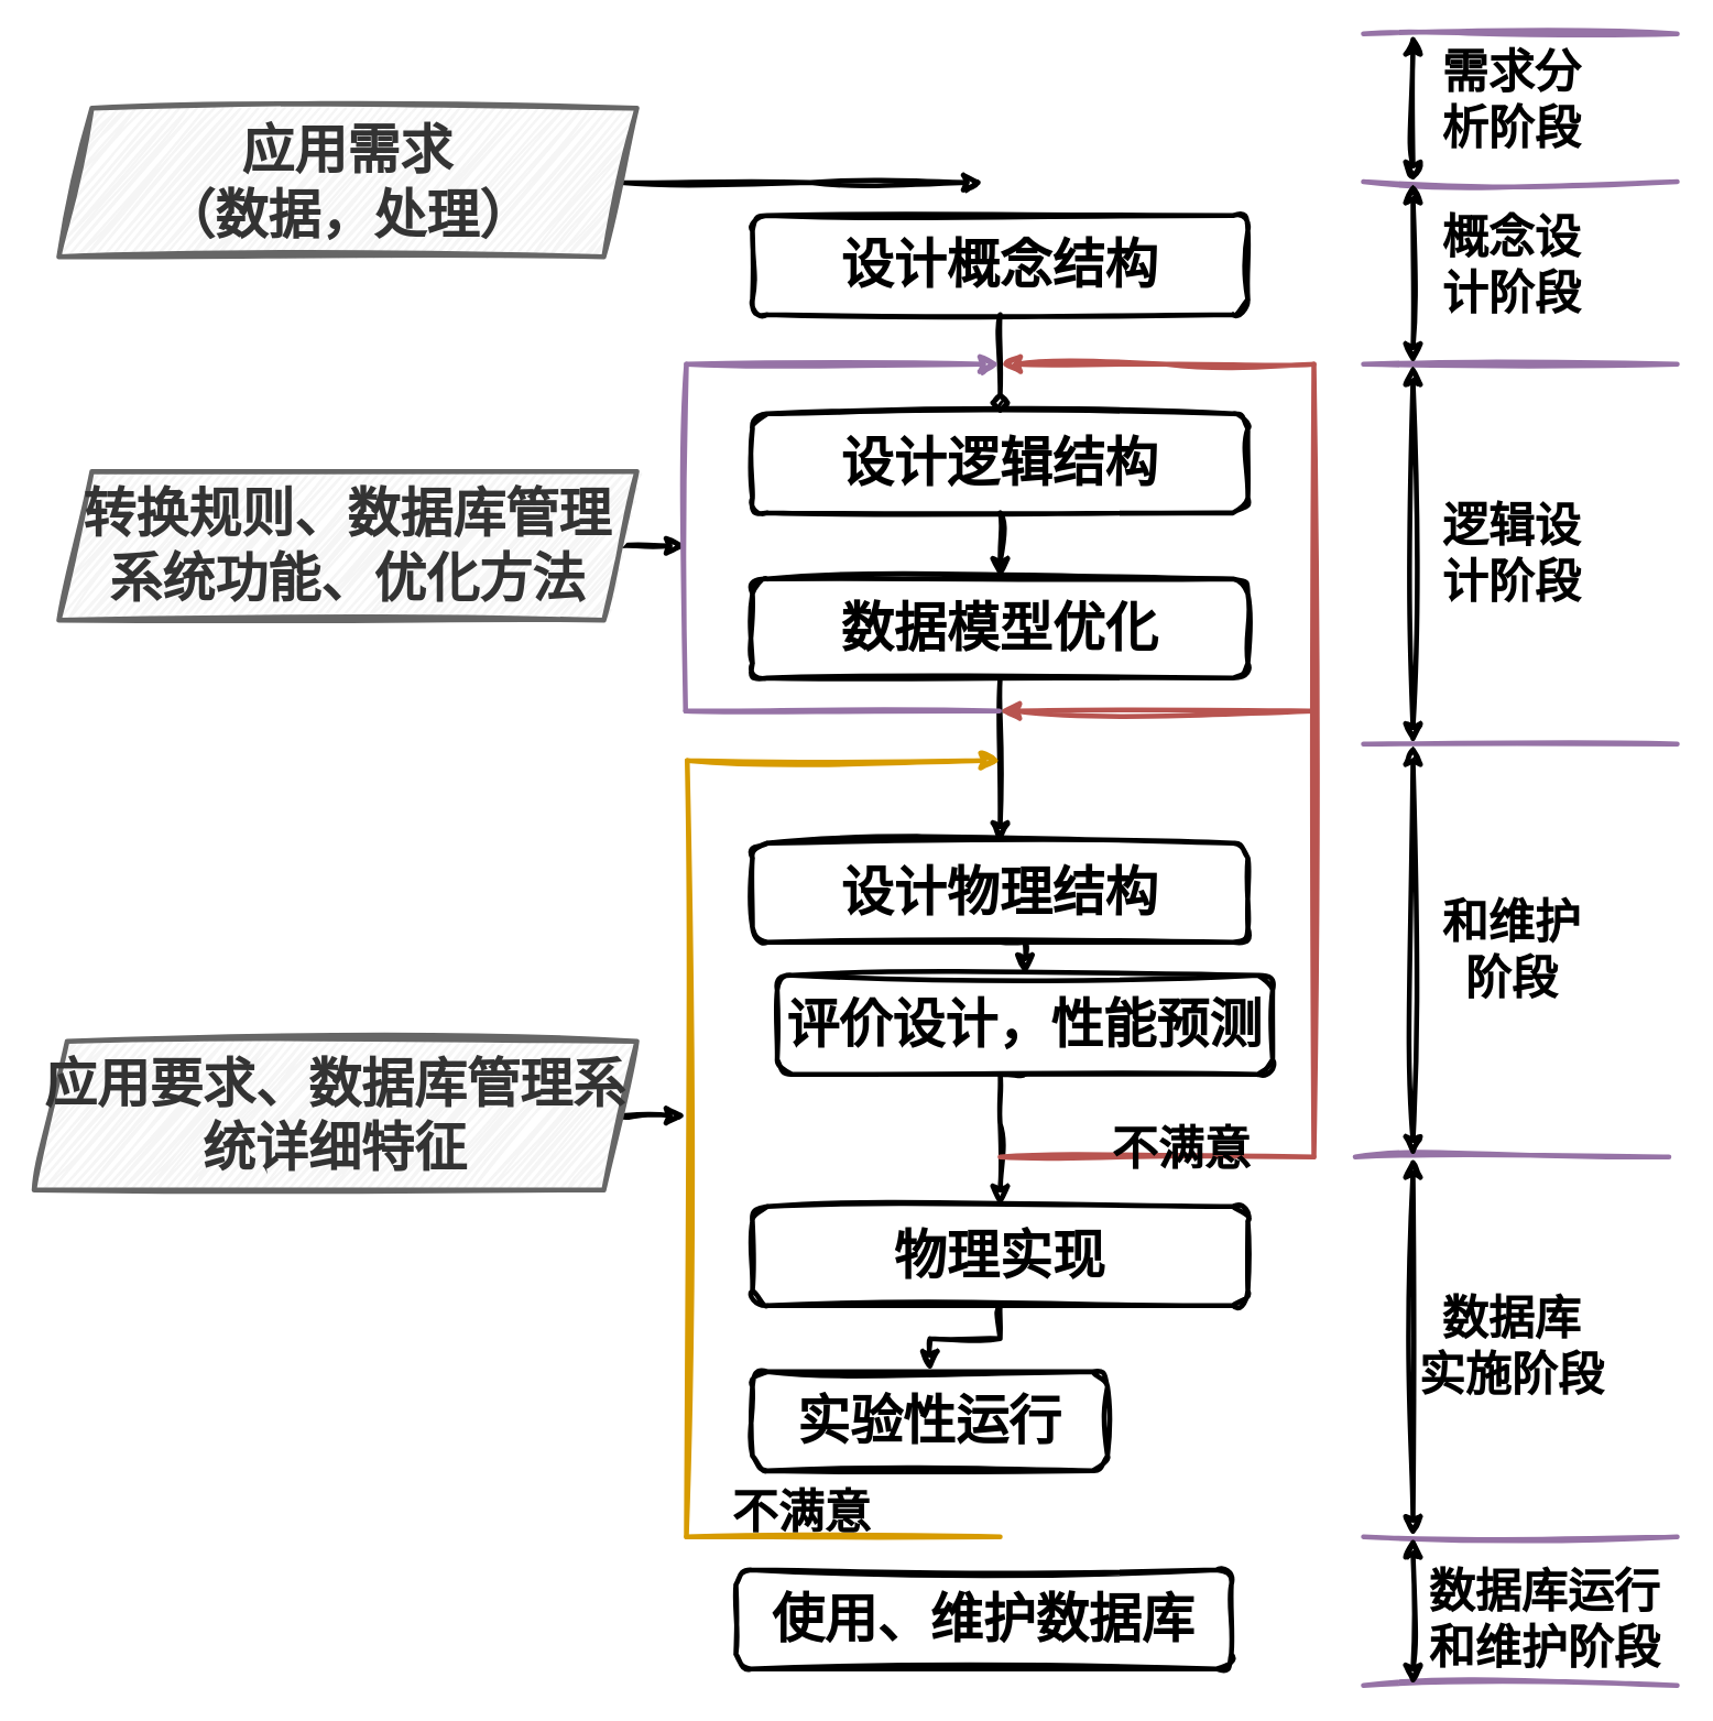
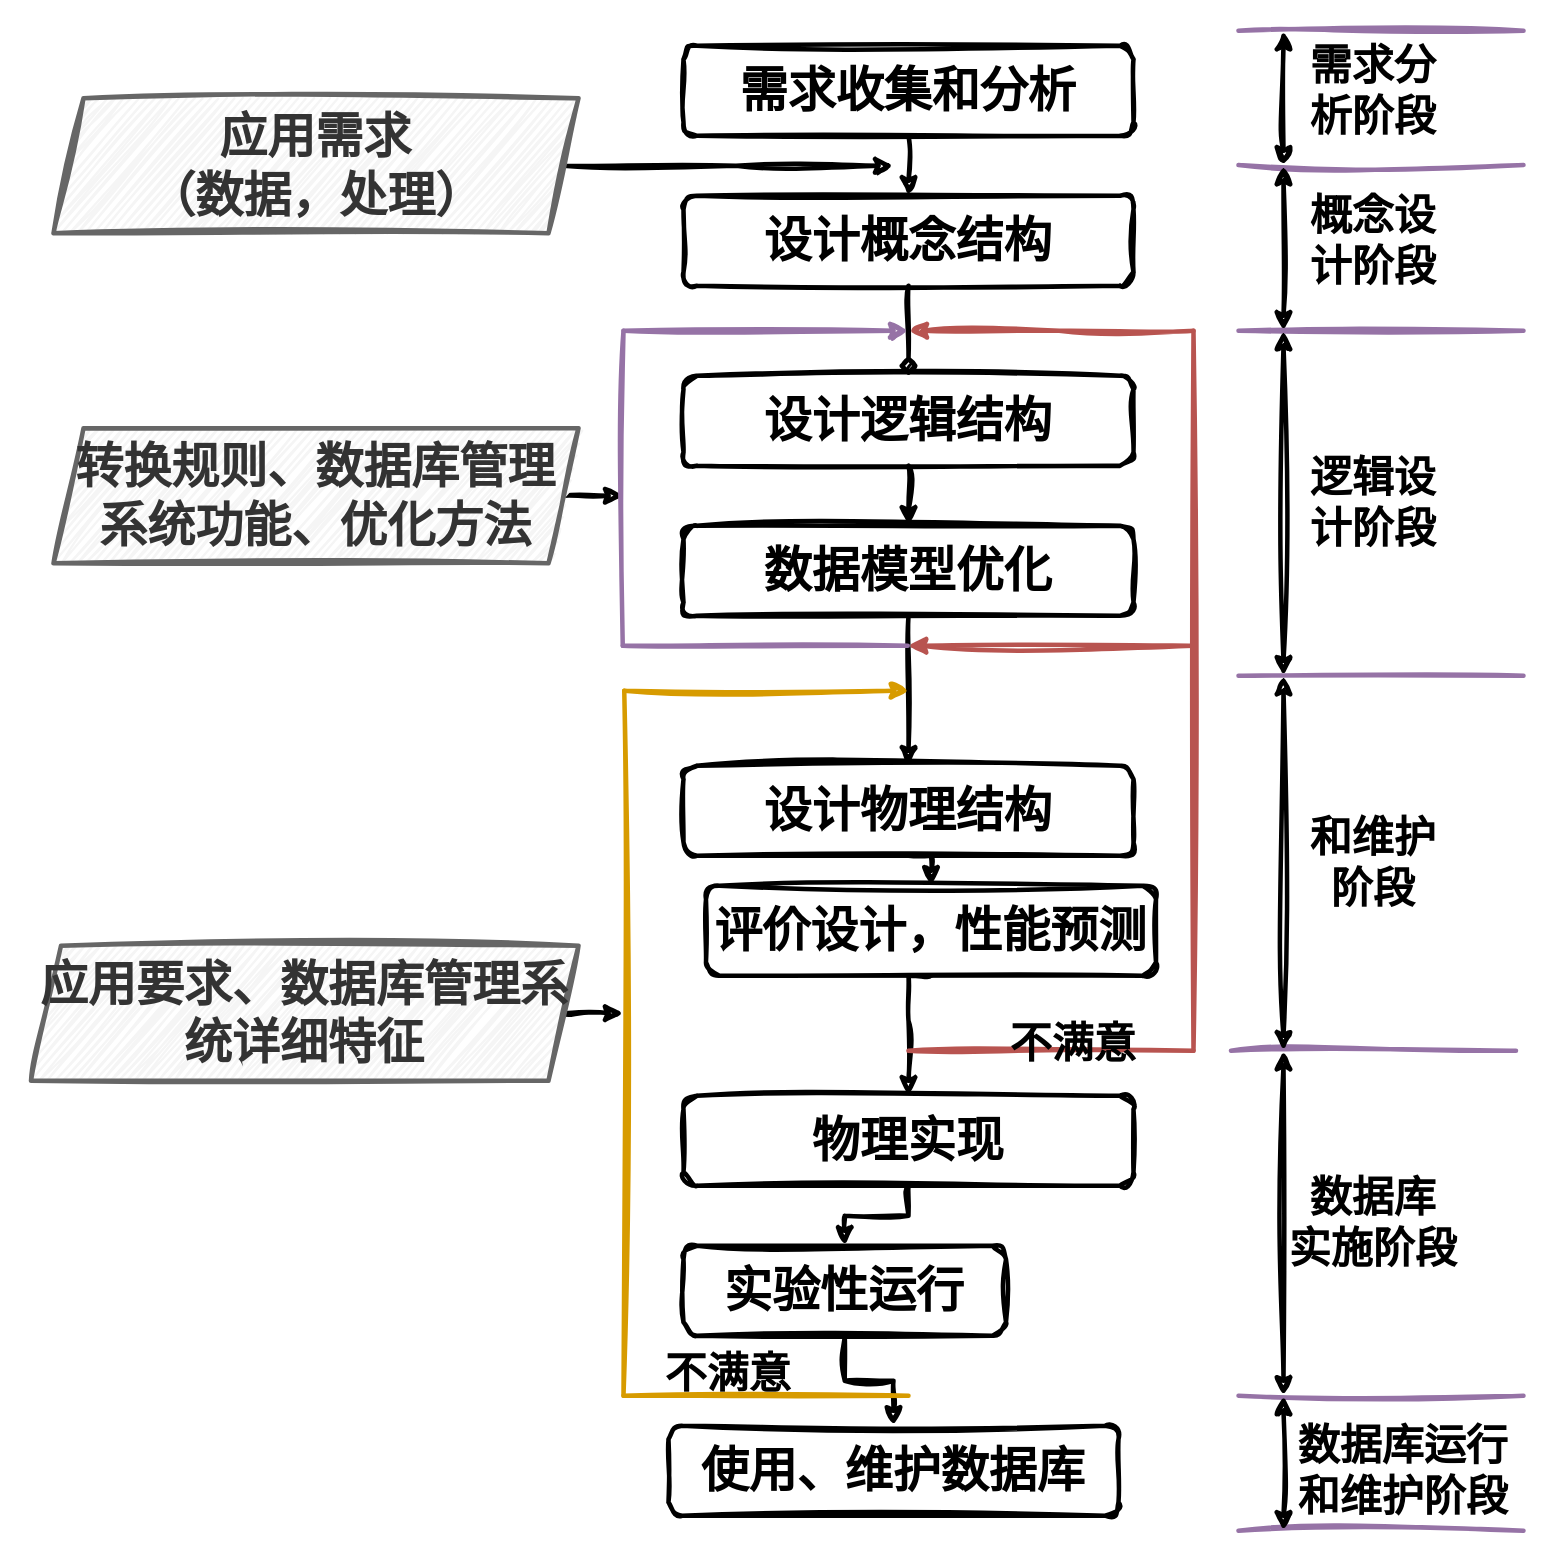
+ <mxCell id="3" value="&lt;font style=&quot;font-size: 32px;&quot;&gt;&lt;b&gt;需求收集和分析&lt;/b&gt;&lt;/font&gt;" style="rounded=1;whiteSpace=wrap;html=1;sketch=1;hachureGap=4;jiggle=2;curveFitting=1;fontFamily=FZJingLeiS-R-GB;fontSize=28;strokeWidth=3;fillColor=none;" vertex="1" parent="2"><mxGeometry x="435" y="10" width="300" height="60" as="geometry" /></mxCell>
+ <mxCell id="6" style="edgeStyle=orthogonalEdgeStyle;rounded=0;sketch=1;hachureGap=4;jiggle=2;curveFitting=1;orthogonalLoop=1;jettySize=auto;html=1;exitX=0.5;exitY=1;exitDx=0;exitDy=0;entryX=0.5;entryY=0;entryDx=0;entryDy=0;fontFamily=Architects Daughter;fontSource=https%3A%2F%2Ffonts.googleapis.com%2Fcss%3Ffamily%3DArchitects%2BDaughter;fontSize=16;strokeWidth=3;" edge="1" parent="2" source="3" target="5"><mxGeometry relative="1" as="geometry" /></mxCell>
+ <mxCell id="25" style="edgeStyle=orthogonalEdgeStyle;rounded=0;sketch=1;hachureGap=4;jiggle=2;curveFitting=1;orthogonalLoop=1;jettySize=auto;html=1;exitX=0.5;exitY=1;exitDx=0;exitDy=0;entryX=0.5;entryY=0;entryDx=0;entryDy=0;fontFamily=Architects Daughter;fontSource=https%3A%2F%2Ffonts.googleapis.com%2Fcss%3Ffamily%3DArchitects%2BDaughter;fontSize=16;strokeWidth=3;" edge="1" parent="2" source="22" target="24"><mxGeometry relative="1" as="geometry" /></mxCell>
